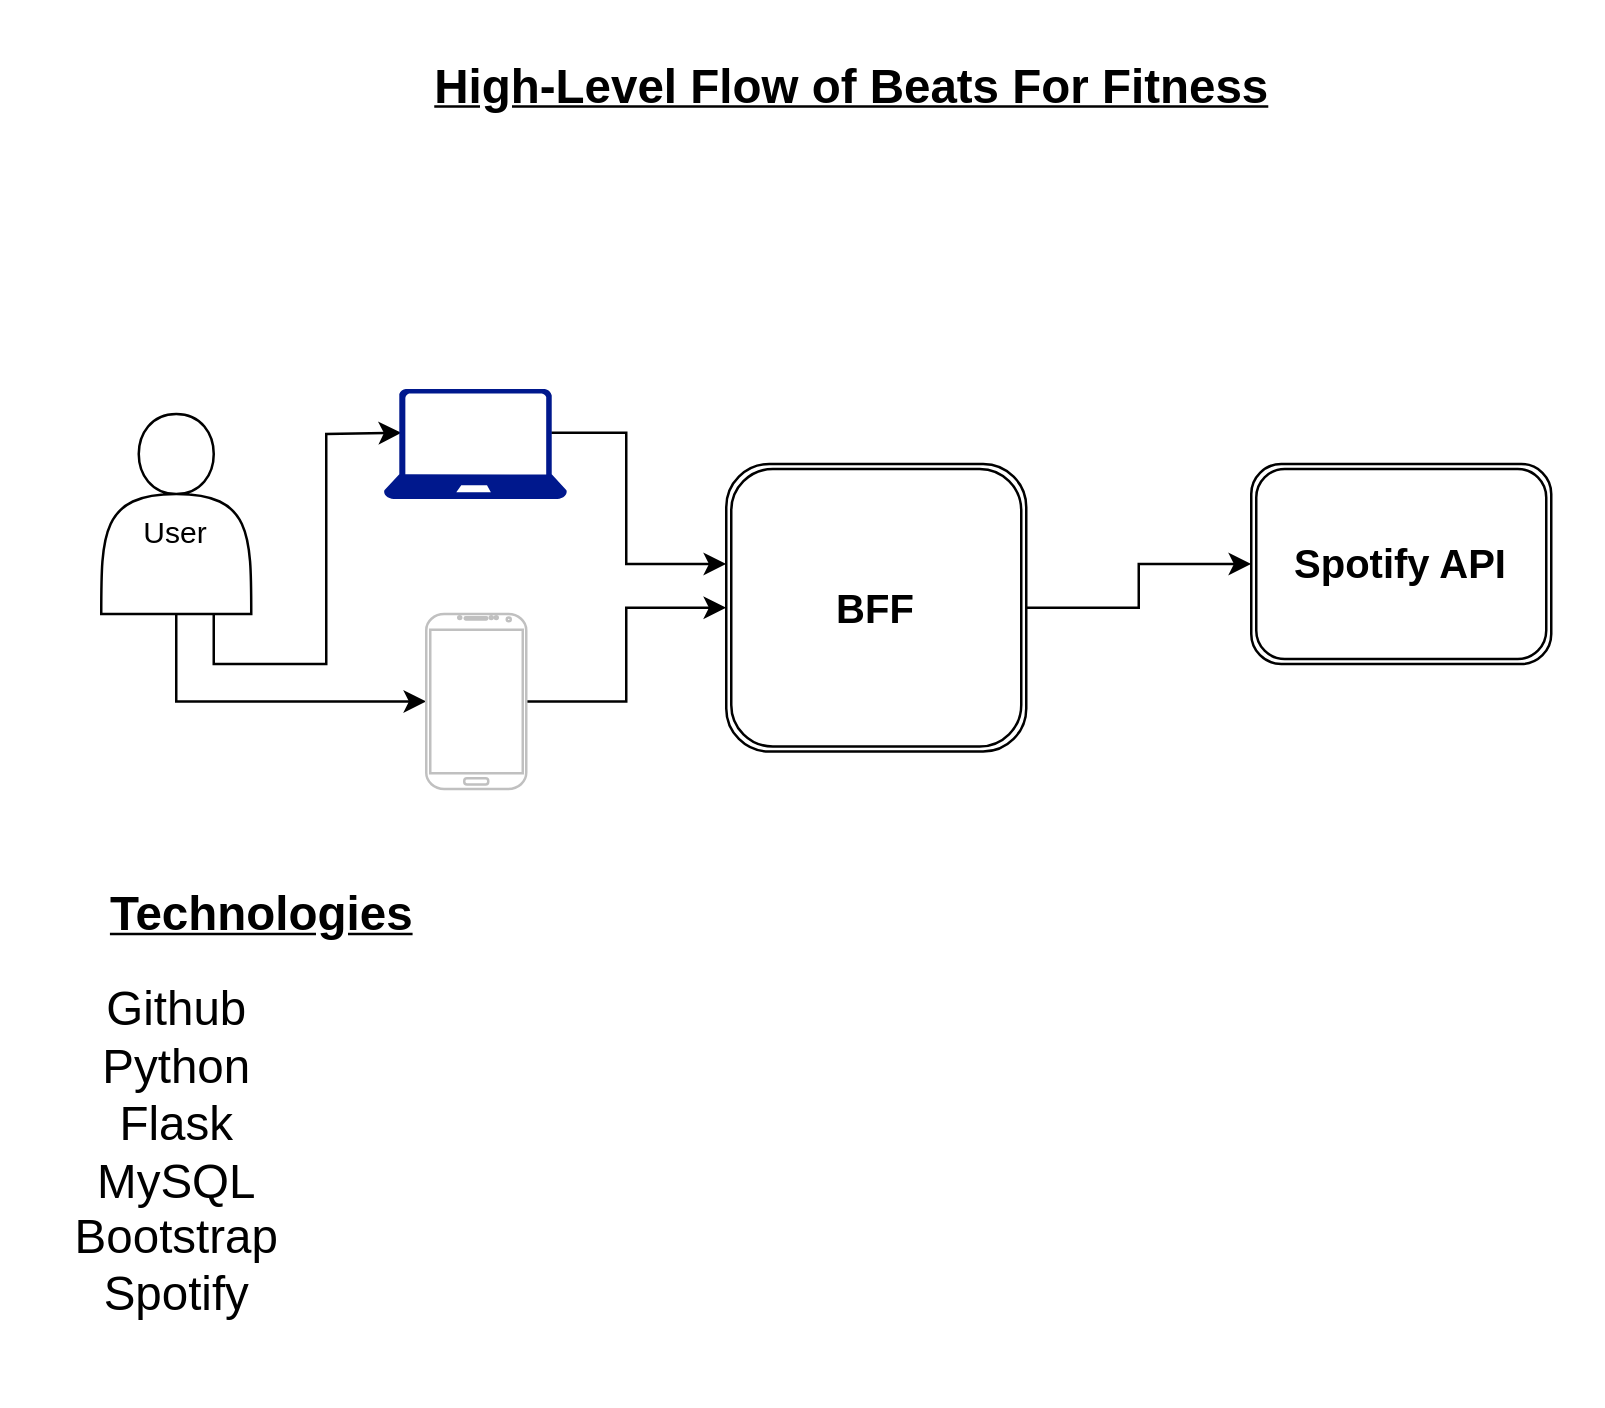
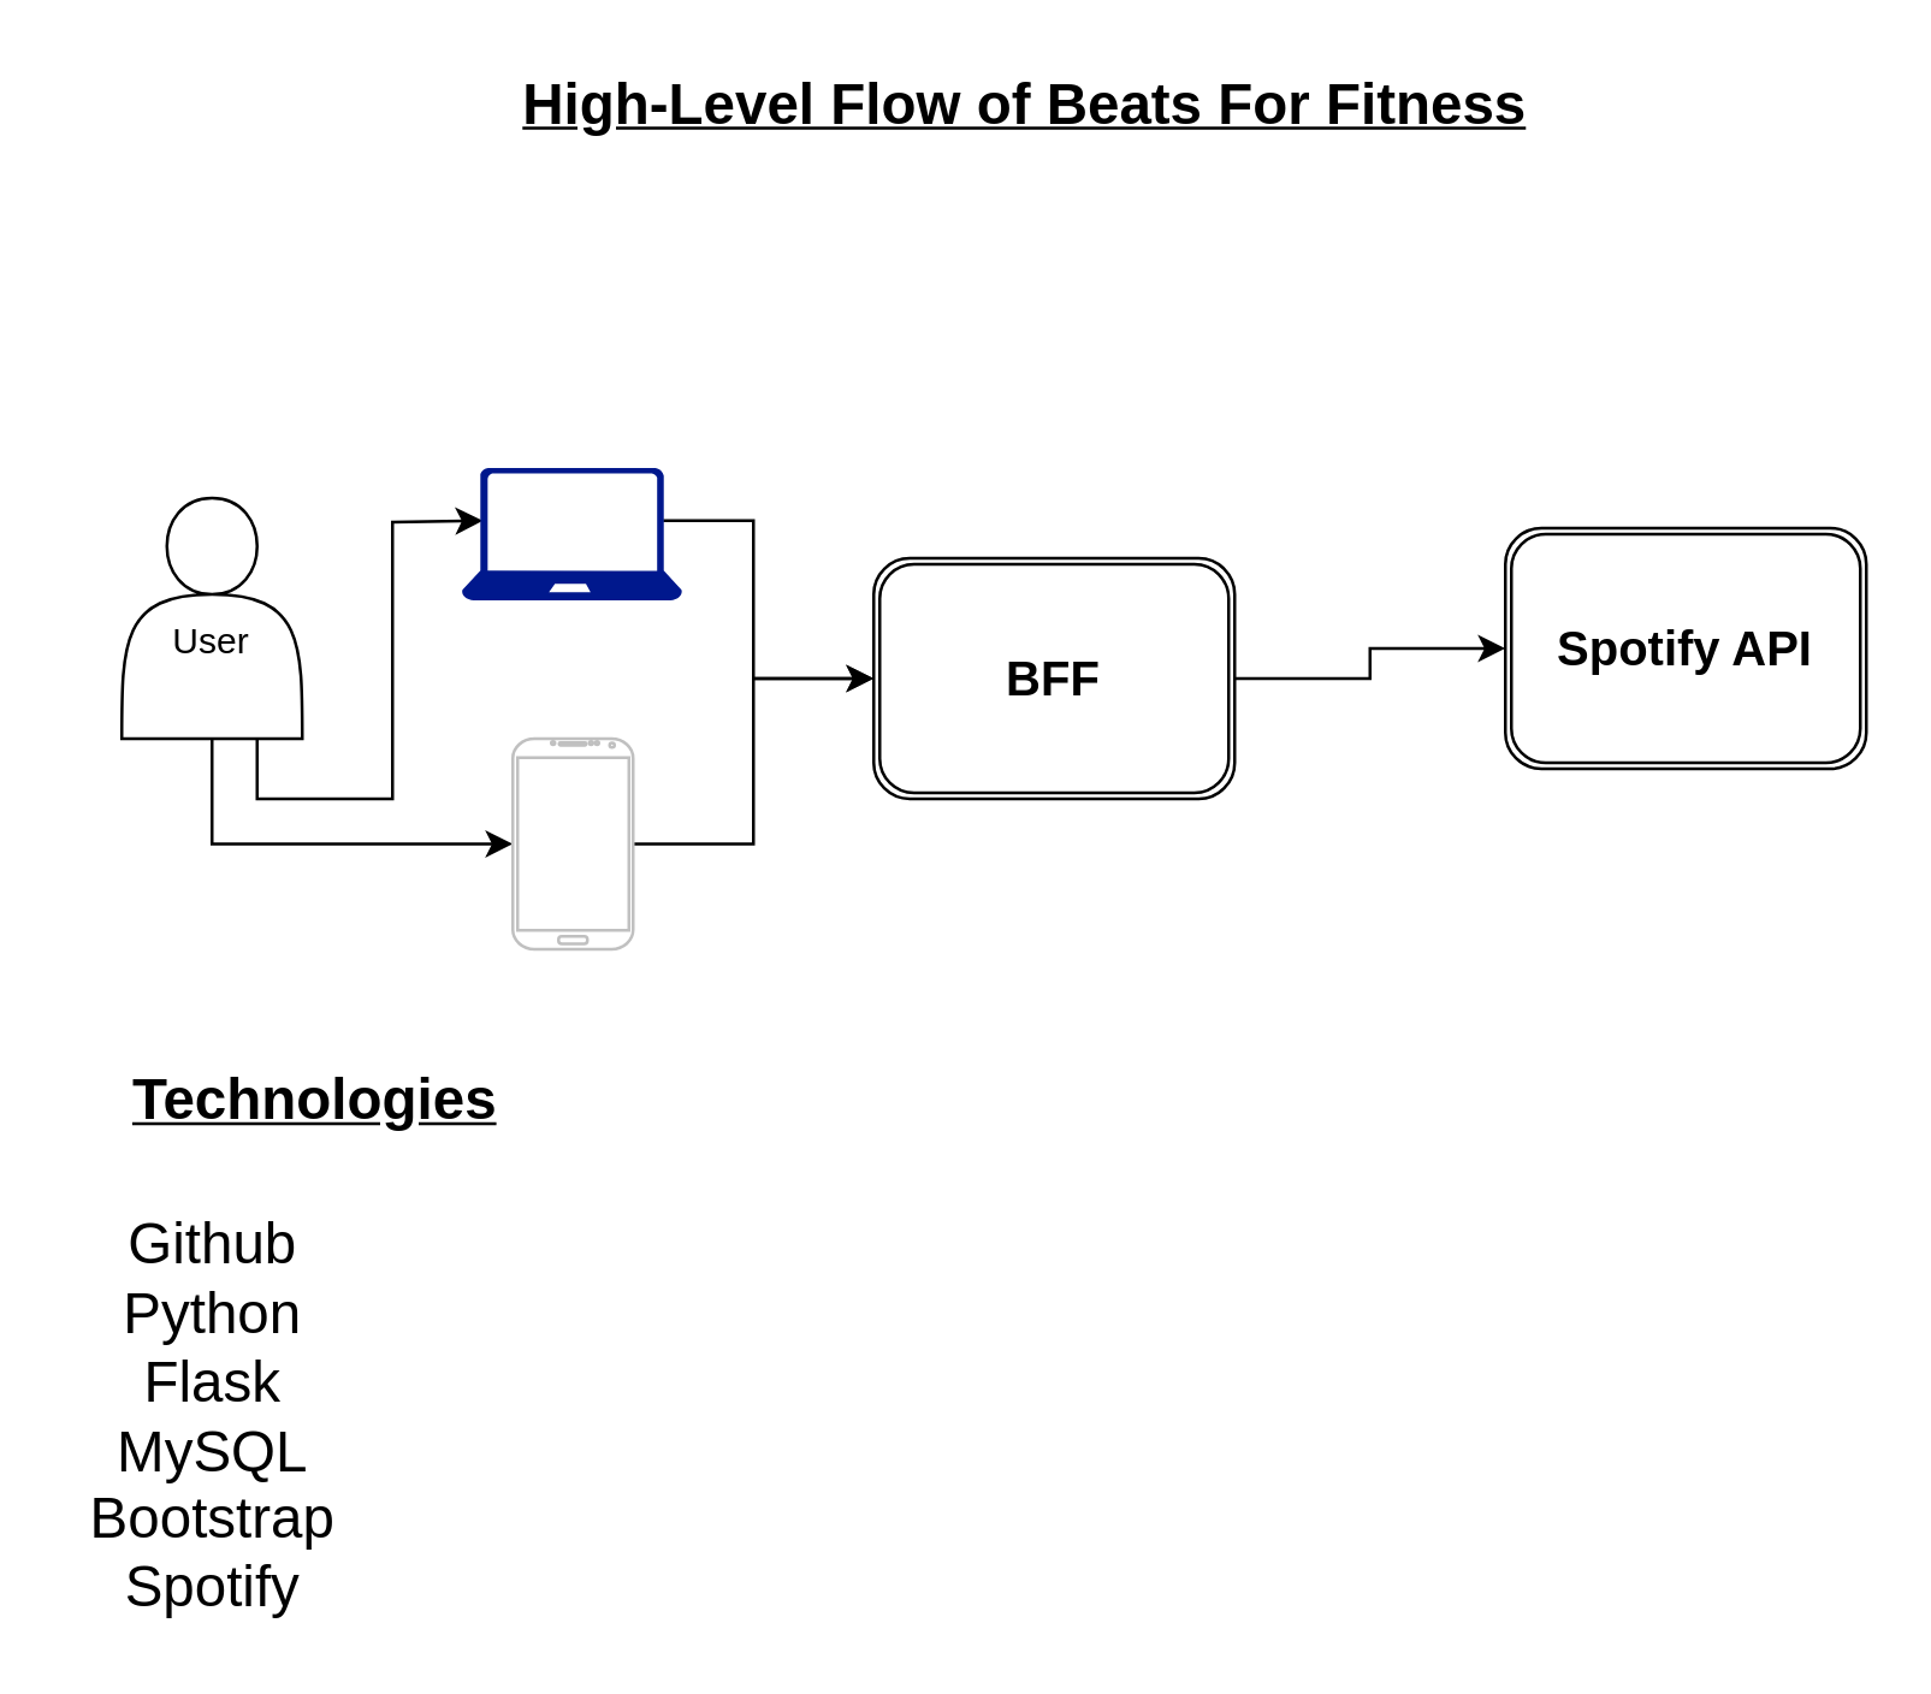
- <mxCell id="10" value="&lt;font style=&quot;font-size: 16px&quot;&gt;&lt;b&gt;Spotify API&lt;/b&gt;&lt;/font&gt;" style="shape=ext;double=1;rounded=1;whiteSpace=wrap;html=1;" vertex="1" parent="1"><mxGeometry x="500" y="185" width="120" height="80" as="geometry" /></mxCell>
+ <mxCell id="10" value="&lt;font style=&quot;font-size: 16px&quot;&gt;&lt;b&gt;Spotify API&lt;/b&gt;&lt;/font&gt;" style="shape=ext;double=1;rounded=1;whiteSpace=wrap;html=1;" vertex="1" parent="1"><mxGeometry x="500" y="175" width="120" height="80" as="geometry" /></mxCell>
- <mxCell id="9" value="&lt;font style=&quot;font-size: 16px&quot;&gt;&lt;b&gt;BFF&lt;/b&gt;&lt;/font&gt;" style="shape=ext;double=1;rounded=1;whiteSpace=wrap;html=1;" vertex="1" parent="1"><mxGeometry x="290" y="185" width="120" height="115" as="geometry" /></mxCell>
+ <mxCell id="9" value="&lt;font style=&quot;font-size: 16px&quot;&gt;&lt;b&gt;BFF&lt;/b&gt;&lt;/font&gt;" style="shape=ext;double=1;rounded=1;whiteSpace=wrap;html=1;" vertex="1" parent="1"><mxGeometry x="290" y="185" width="120" height="80" as="geometry" /></mxCell>
- <mxCell id="14" value="Github&lt;br&gt;Python&lt;br&gt;Flask&lt;br&gt;MySQL&lt;br&gt;Bootstrap&lt;br&gt;Spotify" style="text;html=1;align=center;verticalAlign=middle;resizable=0;points=[];autosize=1;fontSize=19;" vertex="1" parent="1"><mxGeometry x="20" y="391" width="100" height="140" as="geometry" /></mxCell>
+ <mxCell id="14" value="Github&lt;br&gt;Python&lt;br&gt;Flask&lt;br&gt;MySQL&lt;br&gt;Bootstrap&lt;br&gt;Spotify" style="text;html=1;align=center;verticalAlign=middle;resizable=0;points=[];autosize=1;fontSize=19;" vertex="1" parent="1"><mxGeometry x="20" y="401" width="100" height="140" as="geometry" /></mxCell>
